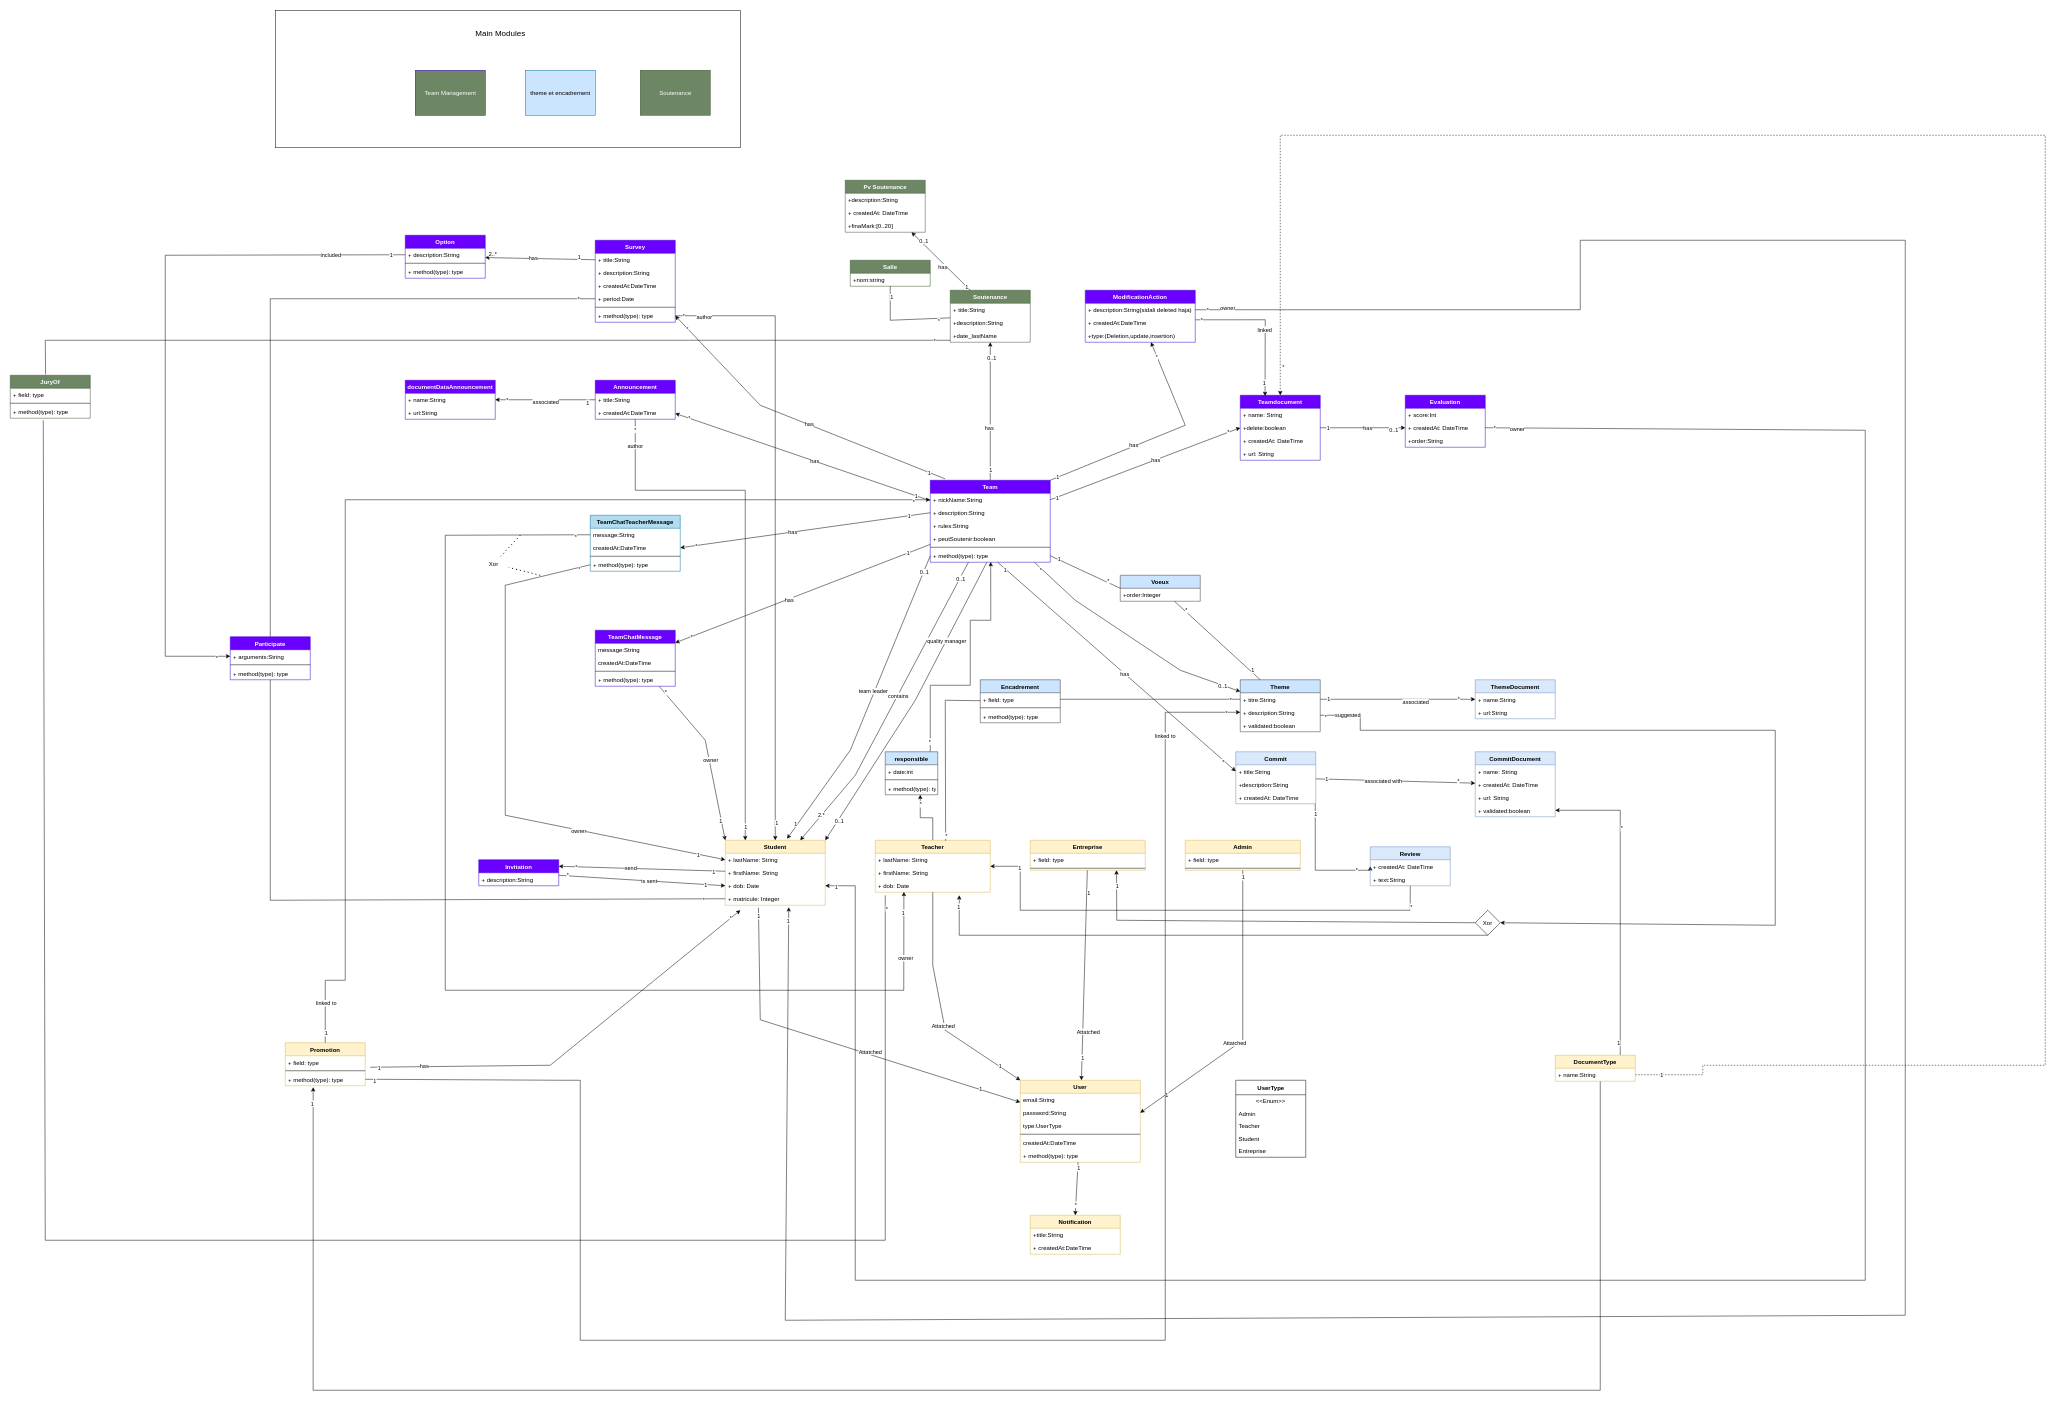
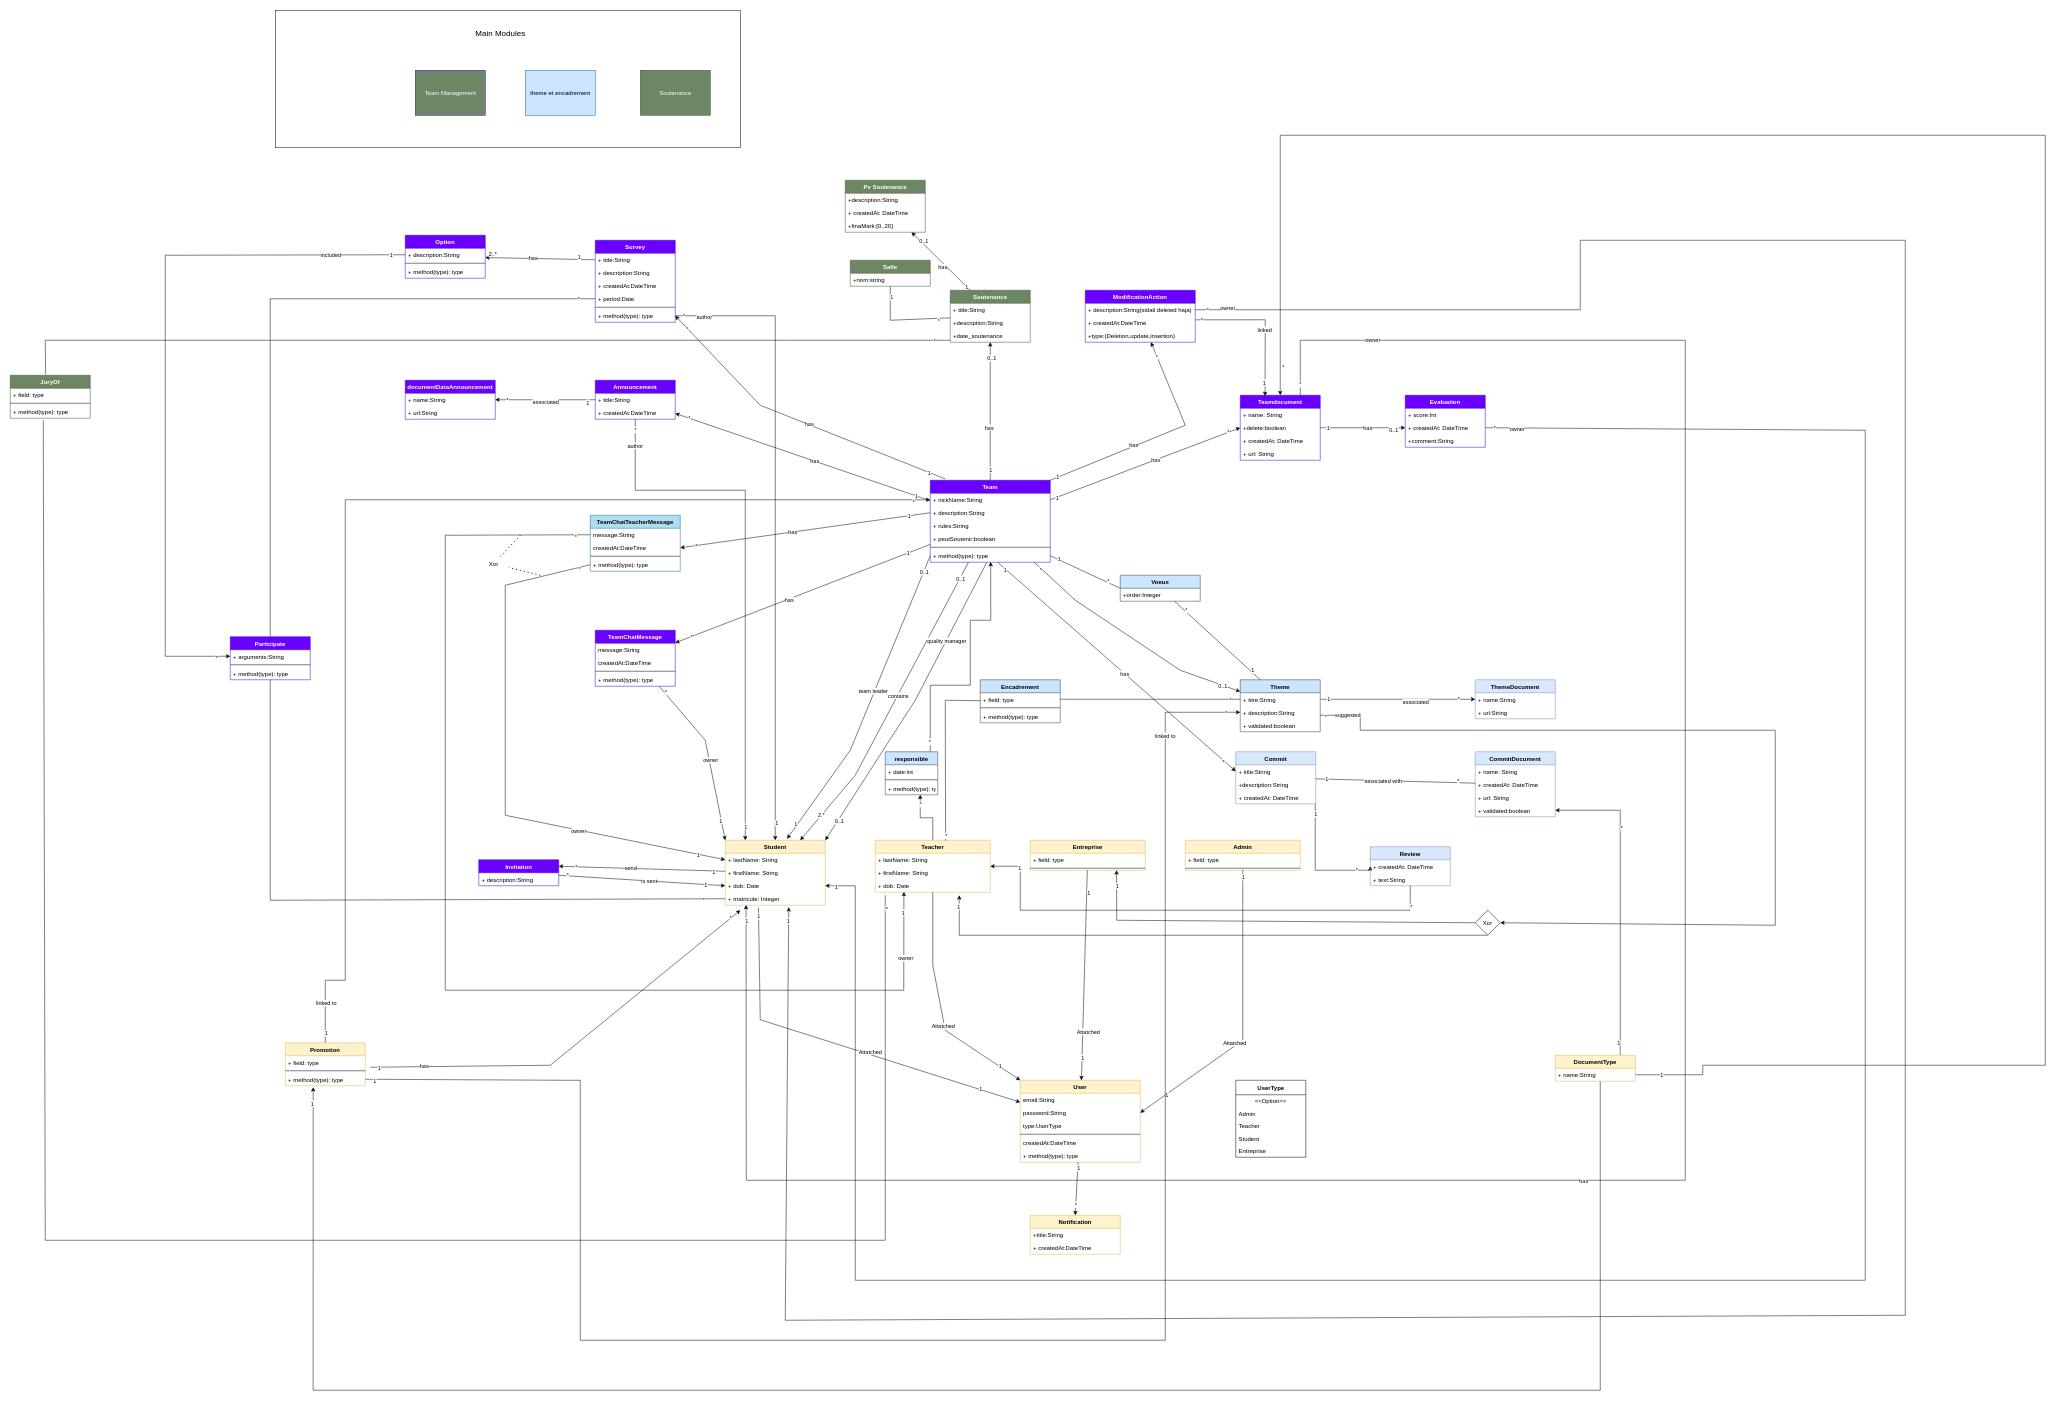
- <mxCell id="332" value="" style="edgeStyle=orthogonalEdgeStyle;rounded=0;orthogonalLoop=1;jettySize=auto;html=1;entryX=0.5;entryY=0;entryDx=0;entryDy=0;dashed=1;" parent="1" source="337" target="143" edge="1"><mxGeometry relative="1" as="geometry"><mxPoint x="3540" y="2130" as="targetPoint" /><Array as="points"><mxPoint x="3405" y="2149" /><mxPoint x="3405" y="2130" /><mxPoint x="4090" y="2130" /><mxPoint x="4090" y="270" /><mxPoint x="2560" y="270" /></Array></mxGeometry></mxCell>
+ <mxCell id="332" value="" style="edgeStyle=orthogonalEdgeStyle;rounded=0;orthogonalLoop=1;jettySize=auto;html=1;entryX=0.5;entryY=0;entryDx=0;entryDy=0;" parent="1" source="337" target="143" edge="1"><mxGeometry relative="1" as="geometry"><mxPoint x="3540" y="2130" as="targetPoint" /><Array as="points"><mxPoint x="3405" y="2149" /><mxPoint x="3405" y="2130" /><mxPoint x="4090" y="2130" /><mxPoint x="4090" y="270" /><mxPoint x="2560" y="270" /></Array></mxGeometry></mxCell>
- <mxCell id="234" value="+date_lastName" style="text;strokeColor=none;fillColor=none;align=left;verticalAlign=top;spacingLeft=4;spacingRight=4;overflow=hidden;rotatable=0;points=[[0,0.5],[1,0.5]];portConstraint=eastwest;" parent="231" vertex="1"><mxGeometry y="78" width="160" height="26" as="geometry" /></mxCell>
+ <mxCell id="234" value="+date_soutenance" style="text;strokeColor=none;fillColor=none;align=left;verticalAlign=top;spacingLeft=4;spacingRight=4;overflow=hidden;rotatable=0;points=[[0,0.5],[1,0.5]];portConstraint=eastwest;" parent="231" vertex="1"><mxGeometry y="78" width="160" height="26" as="geometry" /></mxCell>
+ <mxCell id="164" value="" style="endArrow=classic;html=1;rounded=0;entryX=0.208;entryY=0.978;entryDx=0;entryDy=0;entryPerimeter=0;exitX=0.75;exitY=0;exitDx=0;exitDy=0;" parent="1" source="143" target="7" edge="1"><mxGeometry width="50" height="50" relative="1" as="geometry"><mxPoint x="2510" y="764" as="sourcePoint" /><mxPoint x="2890" y="620" as="targetPoint" /><Array as="points"><mxPoint x="2600" y="680" /><mxPoint x="3370" y="680" /><mxPoint x="3370" y="2360" /><mxPoint x="1492" y="2360" /><mxPoint x="1492" y="2320" /></Array></mxGeometry></mxCell>
+ <mxCell id="165" value="has" style="edgeLabel;html=1;align=center;verticalAlign=middle;resizable=0;points=[];" parent="164" vertex="1" connectable="0"><mxGeometry x="0.108" y="1" relative="1" as="geometry"><mxPoint as="offset" /></mxGeometry></mxCell>
+ <mxCell id="166" value="*" style="edgeLabel;html=1;align=center;verticalAlign=middle;resizable=0;points=[];" parent="164" vertex="1" connectable="0"><mxGeometry x="-0.991" y="1" relative="1" as="geometry"><mxPoint y="-1" as="offset" /></mxGeometry></mxCell>
+ <mxCell id="167" value="owner" style="edgeLabel;html=1;align=center;verticalAlign=middle;resizable=0;points=[];" parent="164" vertex="1" connectable="0"><mxGeometry x="-0.924" y="2" relative="1" as="geometry"><mxPoint x="64" as="offset" /></mxGeometry></mxCell>
+ <mxCell id="168" value="1" style="edgeLabel;html=1;align=center;verticalAlign=middle;resizable=0;points=[];" parent="164" vertex="1" connectable="0"><mxGeometry x="0.987" y="-1" relative="1" as="geometry"><mxPoint y="-1" as="offset" /></mxGeometry></mxCell>
- <mxCell id="151" value="+order:String" style="text;strokeColor=none;fillColor=none;align=left;verticalAlign=top;spacingLeft=4;spacingRight=4;overflow=hidden;rotatable=0;points=[[0,0.5],[1,0.5]];portConstraint=eastwest;" parent="148" vertex="1"><mxGeometry y="78" width="160" height="26" as="geometry" /></mxCell>
+ <mxCell id="151" value="+comment:String" style="text;strokeColor=none;fillColor=none;align=left;verticalAlign=top;spacingLeft=4;spacingRight=4;overflow=hidden;rotatable=0;points=[[0,0.5],[1,0.5]];portConstraint=eastwest;" parent="148" vertex="1"><mxGeometry y="78" width="160" height="26" as="geometry" /></mxCell>
- <mxCell id="219" value="" style="endArrow=classic;html=1;rounded=0;" parent="1" source="206" target="214" edge="1"><mxGeometry width="50" height="50" relative="1" as="geometry"><mxPoint x="2550" y="1545" as="sourcePoint" /><mxPoint x="2930" y="1836" as="targetPoint" /></mxGeometry></mxCell>
+ <mxCell id="219" value="" style="endArrow=none;html=1;rounded=0;" parent="1" source="206" target="214" edge="1"><mxGeometry width="50" height="50" relative="1" as="geometry"><mxPoint x="2550" y="1545" as="sourcePoint" /><mxPoint x="2930" y="1836" as="targetPoint" /></mxGeometry></mxCell>
- <mxCell id="261" value="&amp;lt;&amp;lt;Enum&amp;gt;&amp;gt;" style="text;html=1;strokeColor=none;fillColor=none;align=center;verticalAlign=middle;spacingLeft=4;spacingRight=4;overflow=hidden;rotatable=0;points=[[0,0.5],[1,0.5]];portConstraint=eastwest;" parent="260" vertex="1"><mxGeometry y="29" width="140" height="25" as="geometry" /></mxCell>
+ <mxCell id="261" value="&amp;lt;&amp;lt;Option&amp;gt;&amp;gt;" style="text;html=1;strokeColor=none;fillColor=none;align=center;verticalAlign=middle;spacingLeft=4;spacingRight=4;overflow=hidden;rotatable=0;points=[[0,0.5],[1,0.5]];portConstraint=eastwest;" parent="260" vertex="1"><mxGeometry y="29" width="140" height="25" as="geometry" /></mxCell>
